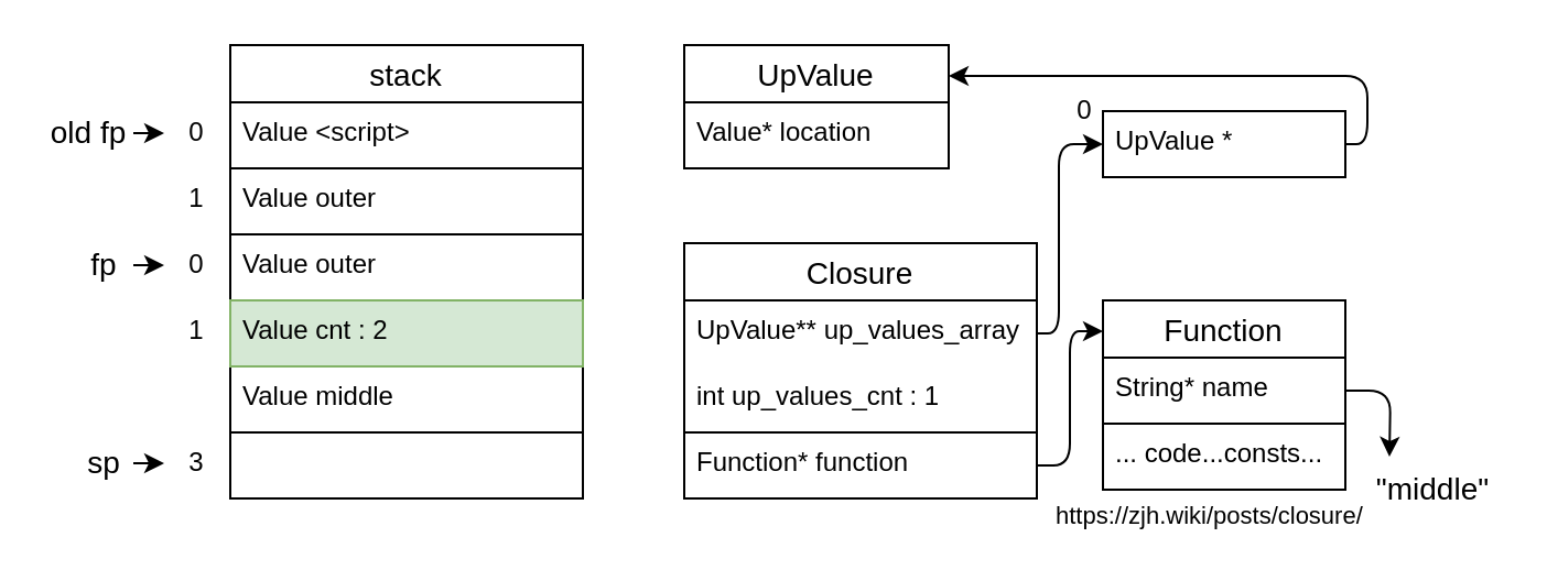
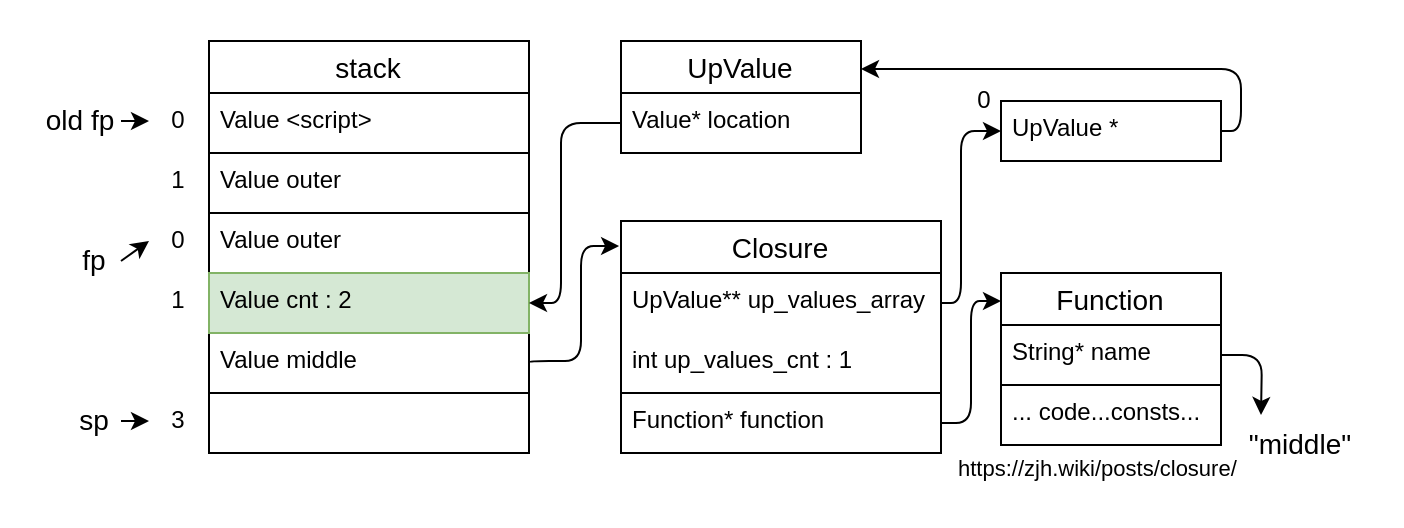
+ <mxCell id="22" style="edgeStyle=orthogonalEdgeStyle;html=1;exitX=0;exitY=0.5;exitDx=0;exitDy=0;entryX=1;entryY=0.5;entryDx=0;entryDy=0;fontSize=14;elbow=vertical;" parent="1" source="18" target="6" edge="1"><mxGeometry relative="1" as="geometry"><Array as="points"><mxPoint x="280" y="61" /><mxPoint x="280" y="151" /></Array></mxGeometry></mxCell>
- <mxCell id="20" value="&lt;font style=&quot;font-size: 14px;&quot;&gt;fp&lt;/font&gt;" style="text;html=1;strokeColor=none;fillColor=none;align=center;verticalAlign=middle;whiteSpace=wrap;rounded=0;" parent="1" vertex="1"><mxGeometry x="34" y="105" width="26" height="30" as="geometry" /></mxCell>
+ <mxCell id="20" value="&lt;font style=&quot;font-size: 14px;&quot;&gt;fp&lt;/font&gt;" style="text;html=1;strokeColor=none;fillColor=none;align=center;verticalAlign=middle;whiteSpace=wrap;rounded=0;" parent="1" vertex="1"><mxGeometry x="34" y="115" width="26" height="30" as="geometry" /></mxCell>
+ <mxCell id="23" style="edgeStyle=orthogonalEdgeStyle;html=1;exitX=1;exitY=0.5;exitDx=0;exitDy=0;entryX=-0.006;entryY=0.108;entryDx=0;entryDy=0;entryPerimeter=0;fontSize=14;elbow=vertical;" parent="1" source="7" target="9" edge="1"><mxGeometry relative="1" as="geometry"><Array as="points"><mxPoint x="264" y="180" /><mxPoint x="290" y="180" /><mxPoint x="290" y="123" /></Array></mxGeometry></mxCell>
